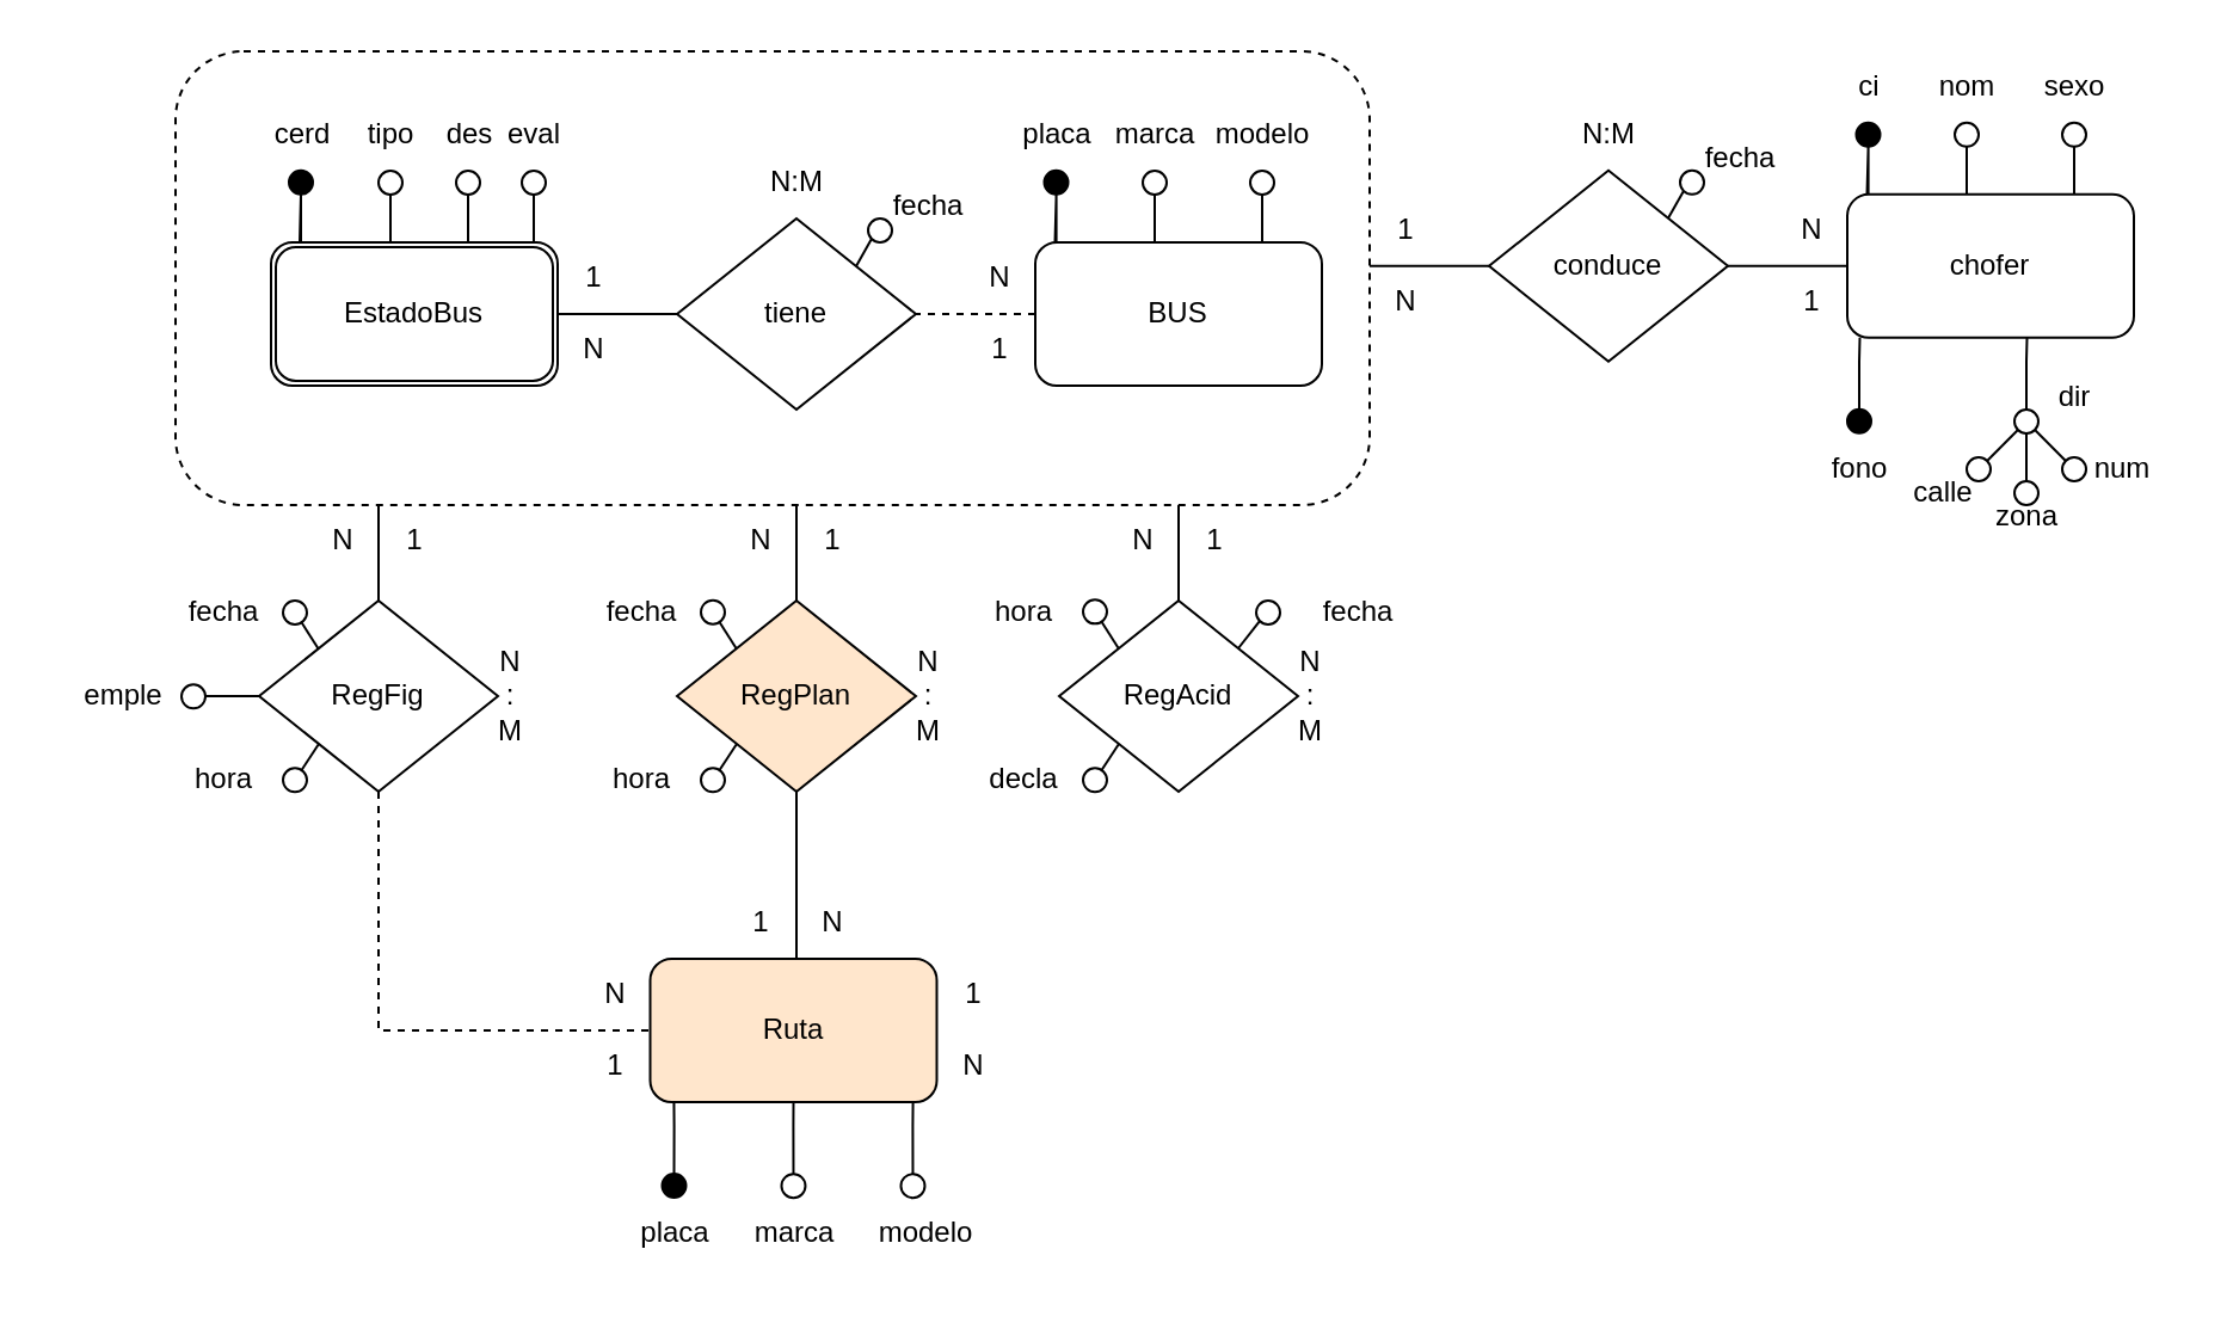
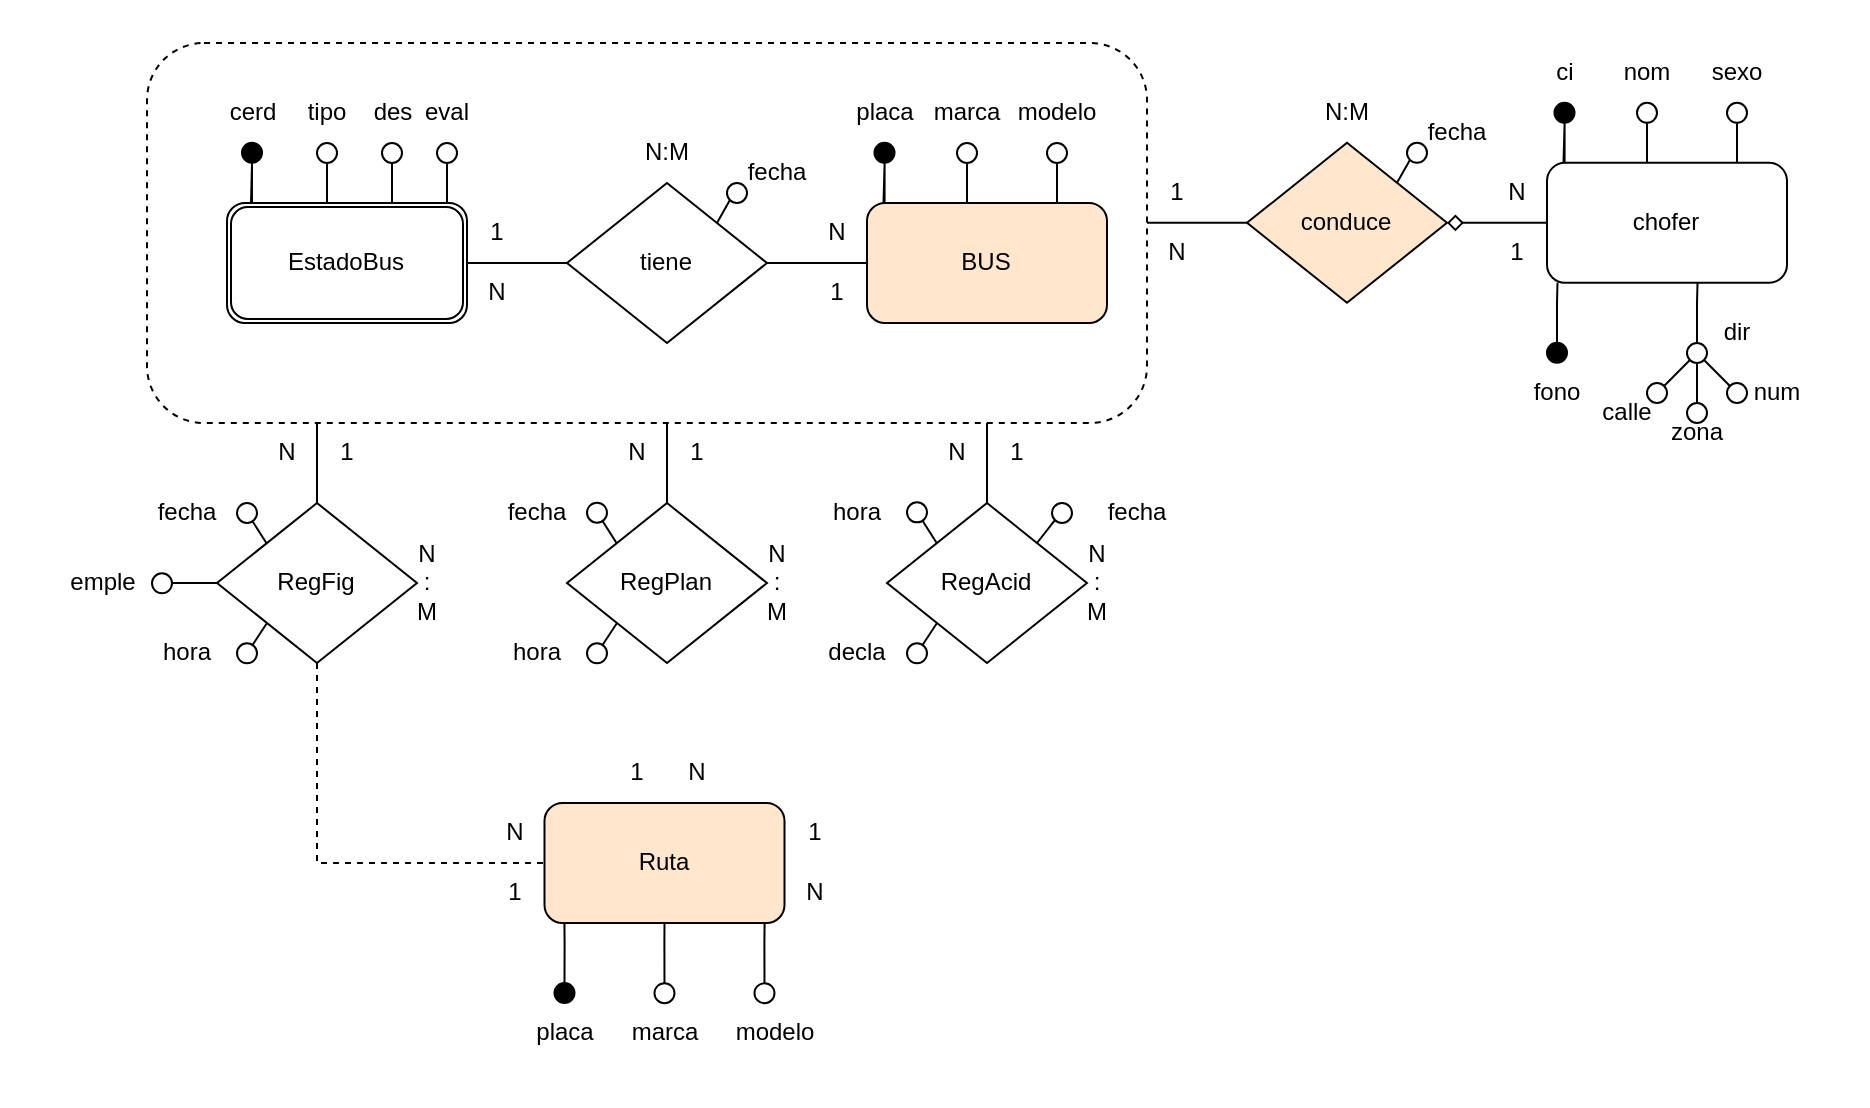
- <mxCell id="94" value="conduce" style="rhombus;whiteSpace=wrap;html=1;" vertex="1" parent="1"><mxGeometry x="623" y="70.92" width="100" height="80" as="geometry" /></mxCell>
+ <mxCell id="94" value="conduce" style="rhombus;whiteSpace=wrap;html=1;fillColor=#ffe6cc;" vertex="1" parent="1"><mxGeometry x="623" y="70.92" width="100" height="80" as="geometry" /></mxCell>
- <mxCell id="96" style="edgeStyle=none;rounded=0;orthogonalLoop=1;jettySize=auto;html=1;exitX=0;exitY=0.5;exitDx=0;exitDy=0;entryX=1;entryY=0.5;entryDx=0;entryDy=0;endArrow=none;endFill=0;" edge="1" source="97" target="94" parent="1"><mxGeometry relative="1" as="geometry" /></mxCell>
+ <mxCell id="96" style="edgeStyle=none;rounded=0;orthogonalLoop=1;jettySize=auto;html=1;exitX=0;exitY=0.5;exitDx=0;exitDy=0;entryX=1;entryY=0.5;entryDx=0;entryDy=0;endArrow=diamond;endFill=0;" edge="1" source="97" target="94" parent="1"><mxGeometry relative="1" as="geometry" /></mxCell>
- <mxCell id="5" style="edgeStyle=none;rounded=0;orthogonalLoop=1;jettySize=auto;html=1;exitX=0;exitY=0.5;exitDx=0;exitDy=0;entryX=1;entryY=0.5;entryDx=0;entryDy=0;endArrow=none;endFill=0;dashed=1;" edge="1" parent="1" source="6" target="3"><mxGeometry relative="1" as="geometry" /></mxCell>
+ <mxCell id="5" style="edgeStyle=none;rounded=0;orthogonalLoop=1;jettySize=auto;html=1;exitX=0;exitY=0.5;exitDx=0;exitDy=0;entryX=1;entryY=0.5;entryDx=0;entryDy=0;endArrow=none;endFill=0;" edge="1" parent="1" source="6" target="3"><mxGeometry relative="1" as="geometry" /></mxCell>
- <mxCell id="6" value="BUS" style="rounded=1;whiteSpace=wrap;html=1;" vertex="1" parent="1"><mxGeometry x="433" y="101" width="120" height="60" as="geometry" /></mxCell>
+ <mxCell id="6" value="BUS" style="rounded=1;whiteSpace=wrap;html=1;fillColor=#ffe6cc;" vertex="1" parent="1"><mxGeometry x="433" y="101" width="120" height="60" as="geometry" /></mxCell>
- <mxCell id="35" value="RegPlan" style="rhombus;whiteSpace=wrap;html=1;fillColor=#ffe6cc;" vertex="1" parent="1"><mxGeometry x="283" y="251" width="100" height="80" as="geometry" /></mxCell>
+ <mxCell id="35" value="RegPlan" style="rhombus;whiteSpace=wrap;html=1;" vertex="1" parent="1"><mxGeometry x="283" y="251" width="100" height="80" as="geometry" /></mxCell>
- <mxCell id="79" style="edgeStyle=orthogonalEdgeStyle;rounded=0;orthogonalLoop=1;jettySize=auto;html=1;entryX=0.5;entryY=1;entryDx=0;entryDy=0;endArrow=none;endFill=0;" edge="1" parent="1" source="80" target="35"><mxGeometry relative="1" as="geometry"><Array as="points"><mxPoint x="333" y="381" /><mxPoint x="333" y="381" /></Array></mxGeometry></mxCell>
